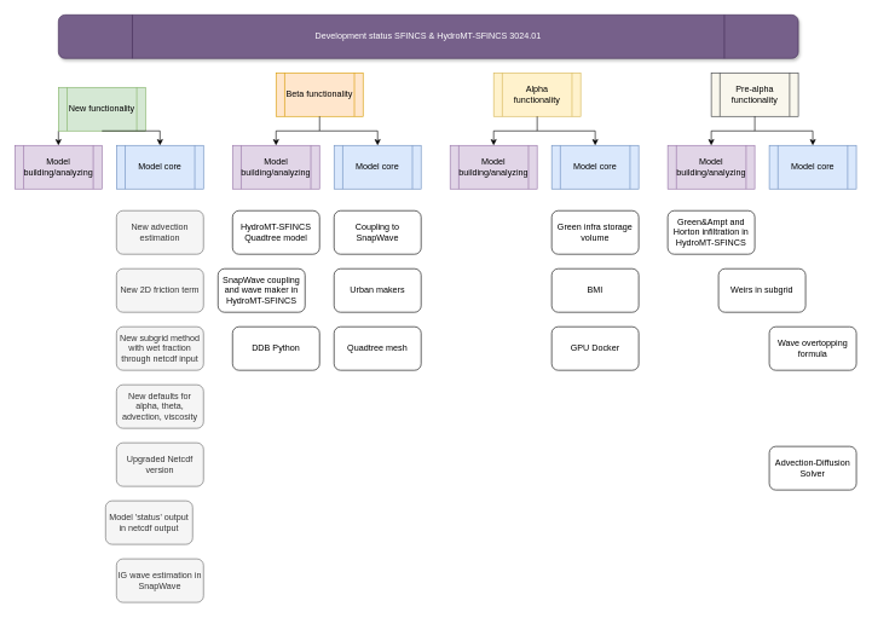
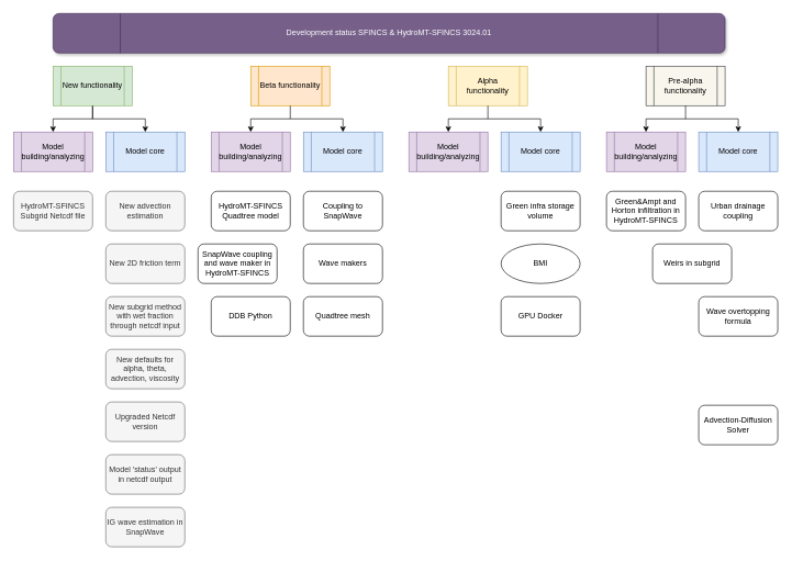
- <mxCell id="14" value="New functionality" style="shape=process;whiteSpace=wrap;html=1;backgroundOutline=1;fillColor=#d5e8d4;strokeColor=#82b366;" parent="1" vertex="1"><mxGeometry x="80" y="120" width="120" height="60" as="geometry" /></mxCell>
+ <mxCell id="14" value="New functionality" style="shape=process;whiteSpace=wrap;html=1;backgroundOutline=1;fillColor=#d5e8d4;strokeColor=#82b366;" parent="1" vertex="1"><mxGeometry x="80" y="100" width="120" height="60" as="geometry" /></mxCell>
+ <mxCell id="15" value="HydroMT-SFINCS&lt;br&gt;Subgrid Netcdf file" style="rounded=1;whiteSpace=wrap;html=1;fillColor=#f5f5f5;fontColor=#333333;strokeColor=#666666;" parent="1" vertex="1"><mxGeometry x="20" y="290" width="120" height="60" as="geometry" /></mxCell>
+ <mxCell id="33" value="Urban drainage coupling" style="rounded=1;whiteSpace=wrap;html=1;" parent="1" vertex="1"><mxGeometry x="1060" y="290" width="120" height="60" as="geometry" /></mxCell>
- <mxCell id="9" value="Urban makers" style="rounded=1;whiteSpace=wrap;html=1;" parent="1" vertex="1"><mxGeometry x="460" y="370" width="120" height="60" as="geometry" /></mxCell>
+ <mxCell id="9" value="Wave makers" style="rounded=1;whiteSpace=wrap;html=1;" parent="1" vertex="1"><mxGeometry x="460" y="370" width="120" height="60" as="geometry" /></mxCell>
- <mxCell id="7" value="BMI" style="rounded=1;whiteSpace=wrap;html=1;" parent="1" vertex="1"><mxGeometry x="760" y="370" width="120" height="60" as="geometry" /></mxCell>
+ <mxCell id="7" value="BMI" style="ellipse;whiteSpace=wrap;html=1;" parent="1" vertex="1"><mxGeometry x="760" y="370" width="120" height="60" as="geometry" /></mxCell>
- <mxCell id="43" value="Model 'status' output in netcdf output" style="rounded=1;whiteSpace=wrap;html=1;fillColor=#f5f5f5;fontColor=#333333;strokeColor=#666666;" vertex="1" parent="1"><mxGeometry x="145" y="690" width="120" height="60" as="geometry" /></mxCell>
+ <mxCell id="43" value="Model 'status' output in netcdf output" style="rounded=1;whiteSpace=wrap;html=1;fillColor=#f5f5f5;fontColor=#333333;strokeColor=#666666;" vertex="1" parent="1"><mxGeometry x="160" y="690" width="120" height="60" as="geometry" /></mxCell>
